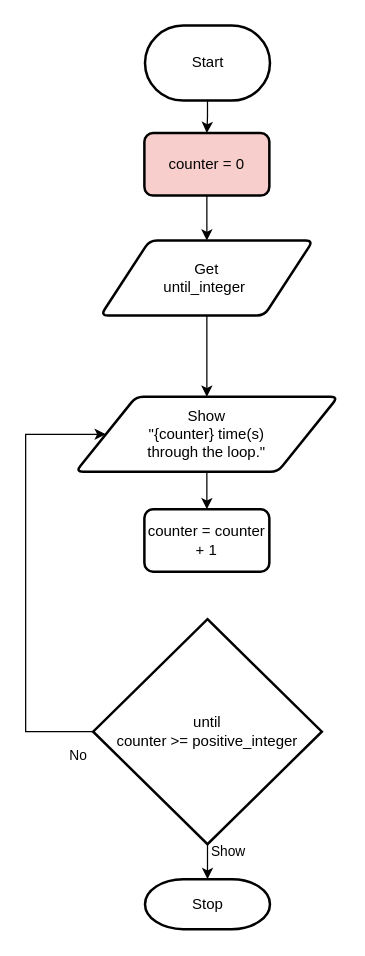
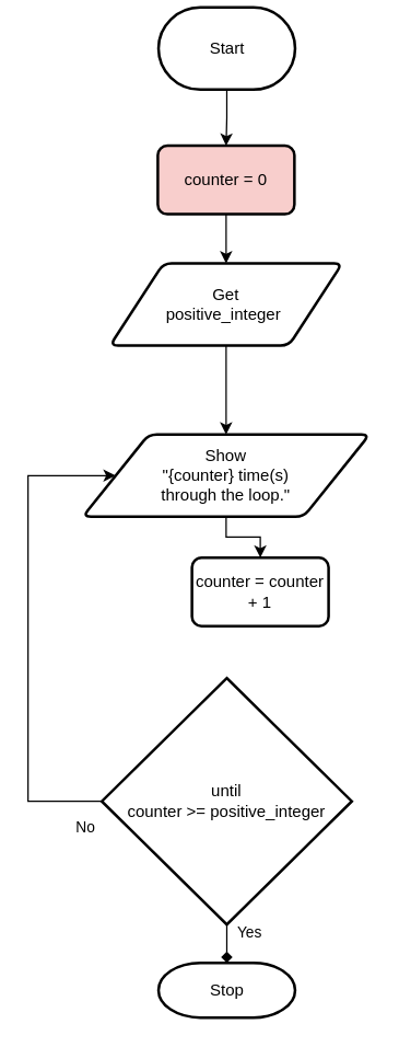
- <mxCell id="3" value="Start" style="strokeWidth=2;html=1;shape=mxgraph.flowchart.terminator;whiteSpace=wrap;" parent="1" vertex="1"><mxGeometry x="115.5" y="20" width="100" height="60" as="geometry" /></mxCell>
+ <mxCell id="3" value="Start" style="strokeWidth=2;html=1;shape=mxgraph.flowchart.terminator;whiteSpace=wrap;" parent="1" vertex="1"><mxGeometry x="115.5" y="5" width="100" height="60" as="geometry" /></mxCell>
- <mxCell id="13" value="Get&lt;br&gt;until_integer&amp;nbsp;" style="shape=parallelogram;html=1;strokeWidth=2;perimeter=parallelogramPerimeter;whiteSpace=wrap;rounded=1;arcSize=12;size=0.23;" parent="1" vertex="1"><mxGeometry x="80" y="192" width="170" height="60" as="geometry" /></mxCell>
+ <mxCell id="13" value="Get&lt;br&gt;positive_integer&amp;nbsp;" style="shape=parallelogram;html=1;strokeWidth=2;perimeter=parallelogramPerimeter;whiteSpace=wrap;rounded=1;arcSize=12;size=0.23;" parent="1" vertex="1"><mxGeometry x="80" y="192" width="170" height="60" as="geometry" /></mxCell>
- <mxCell id="14" value="counter = counter + 1" style="rounded=1;whiteSpace=wrap;html=1;absoluteArcSize=1;arcSize=14;strokeWidth=2;" parent="1" vertex="1"><mxGeometry x="115" y="407" width="100" height="50" as="geometry" /></mxCell>
+ <mxCell id="14" value="counter = counter + 1" style="rounded=1;whiteSpace=wrap;html=1;absoluteArcSize=1;arcSize=14;strokeWidth=2;" parent="1" vertex="1"><mxGeometry x="140" y="407" width="100" height="50" as="geometry" /></mxCell>
- <mxCell id="11" value="Show" style="text;html=1;align=center;verticalAlign=middle;resizable=0;points=[];autosize=1;strokeColor=none;fillColor=none;fontSize=11;fontFamily=Helvetica;fontColor=default;" parent="1" vertex="1"><mxGeometry x="162" y="666" width="40" height="30" as="geometry" /></mxCell>
+ <mxCell id="11" value="Yes" style="text;html=1;align=center;verticalAlign=middle;resizable=0;points=[];autosize=1;strokeColor=none;fillColor=none;fontSize=11;fontFamily=Helvetica;fontColor=default;" parent="1" vertex="1"><mxGeometry x="162" y="666" width="40" height="30" as="geometry" /></mxCell>
- <mxCell id="5" style="edgeStyle=none;html=1;" parent="1" source="7" target="4" edge="1"><mxGeometry relative="1" as="geometry" /></mxCell>
+ <mxCell id="5" style="edgeStyle=none;html=1;endArrow=diamond;" parent="1" source="7" target="4" edge="1"><mxGeometry relative="1" as="geometry" /></mxCell>
